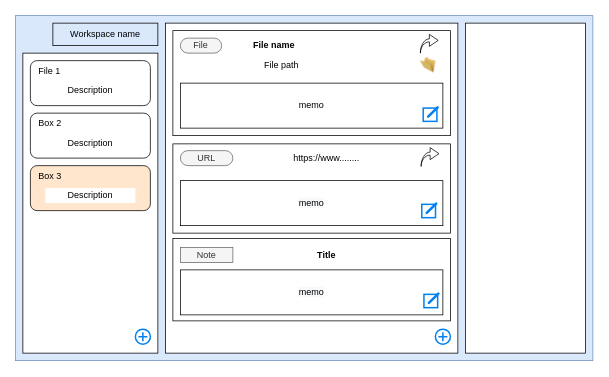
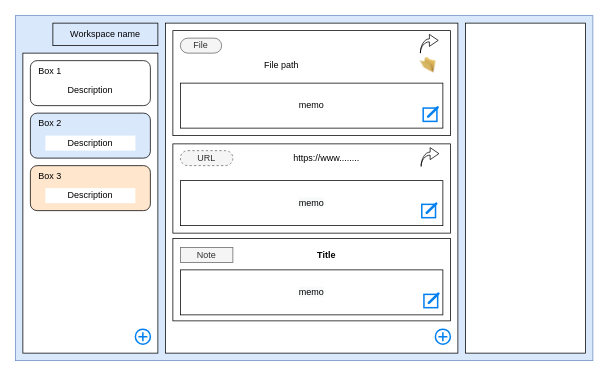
- <mxCell id="18" value="File name" style="text;html=1;strokeColor=none;fillColor=none;align=center;verticalAlign=middle;whiteSpace=wrap;rounded=0;shadow=0;glass=0;sketch=0;fontStyle=1" vertex="1" parent="13"><mxGeometry x="330" y="50" width="70" height="20" as="geometry" /></mxCell>
- <mxCell id="7" value="File 1" style="rounded=1;whiteSpace=wrap;html=1;align=left;horizontal=1;verticalAlign=top;spacingLeft=9;" vertex="1" parent="3"><mxGeometry x="40" y="80" width="160" height="60" as="geometry" /></mxCell>
+ <mxCell id="7" value="Box 1" style="rounded=1;whiteSpace=wrap;html=1;align=left;horizontal=1;verticalAlign=top;spacingLeft=9;" vertex="1" parent="3"><mxGeometry x="40" y="80" width="160" height="60" as="geometry" /></mxCell>
- <mxCell id="11" value="Box 2" style="rounded=1;whiteSpace=wrap;html=1;align=left;horizontal=1;verticalAlign=top;spacingLeft=9;" vertex="1" parent="3"><mxGeometry x="40" y="150" width="160" height="60" as="geometry" /></mxCell>
+ <mxCell id="11" value="Box 2" style="rounded=1;whiteSpace=wrap;html=1;align=left;horizontal=1;verticalAlign=top;spacingLeft=9;fillColor=#dae8fc;" vertex="1" parent="3"><mxGeometry x="40" y="150" width="160" height="60" as="geometry" /></mxCell>
- <mxCell id="25" value="URL" style="rounded=1;whiteSpace=wrap;html=1;shadow=0;glass=0;sketch=0;arcSize=50;fillColor=#f5f5f5;strokeColor=#666666;fontColor=#333333;" vertex="1" parent="13"><mxGeometry x="240" y="200" width="70" height="20" as="geometry" /></mxCell>
+ <mxCell id="25" value="URL" style="rounded=1;whiteSpace=wrap;html=1;shadow=0;glass=0;sketch=0;arcSize=50;fillColor=#f5f5f5;strokeColor=#666666;fontColor=#333333;dashed=1;" vertex="1" parent="13"><mxGeometry x="240" y="200" width="70" height="20" as="geometry" /></mxCell>
